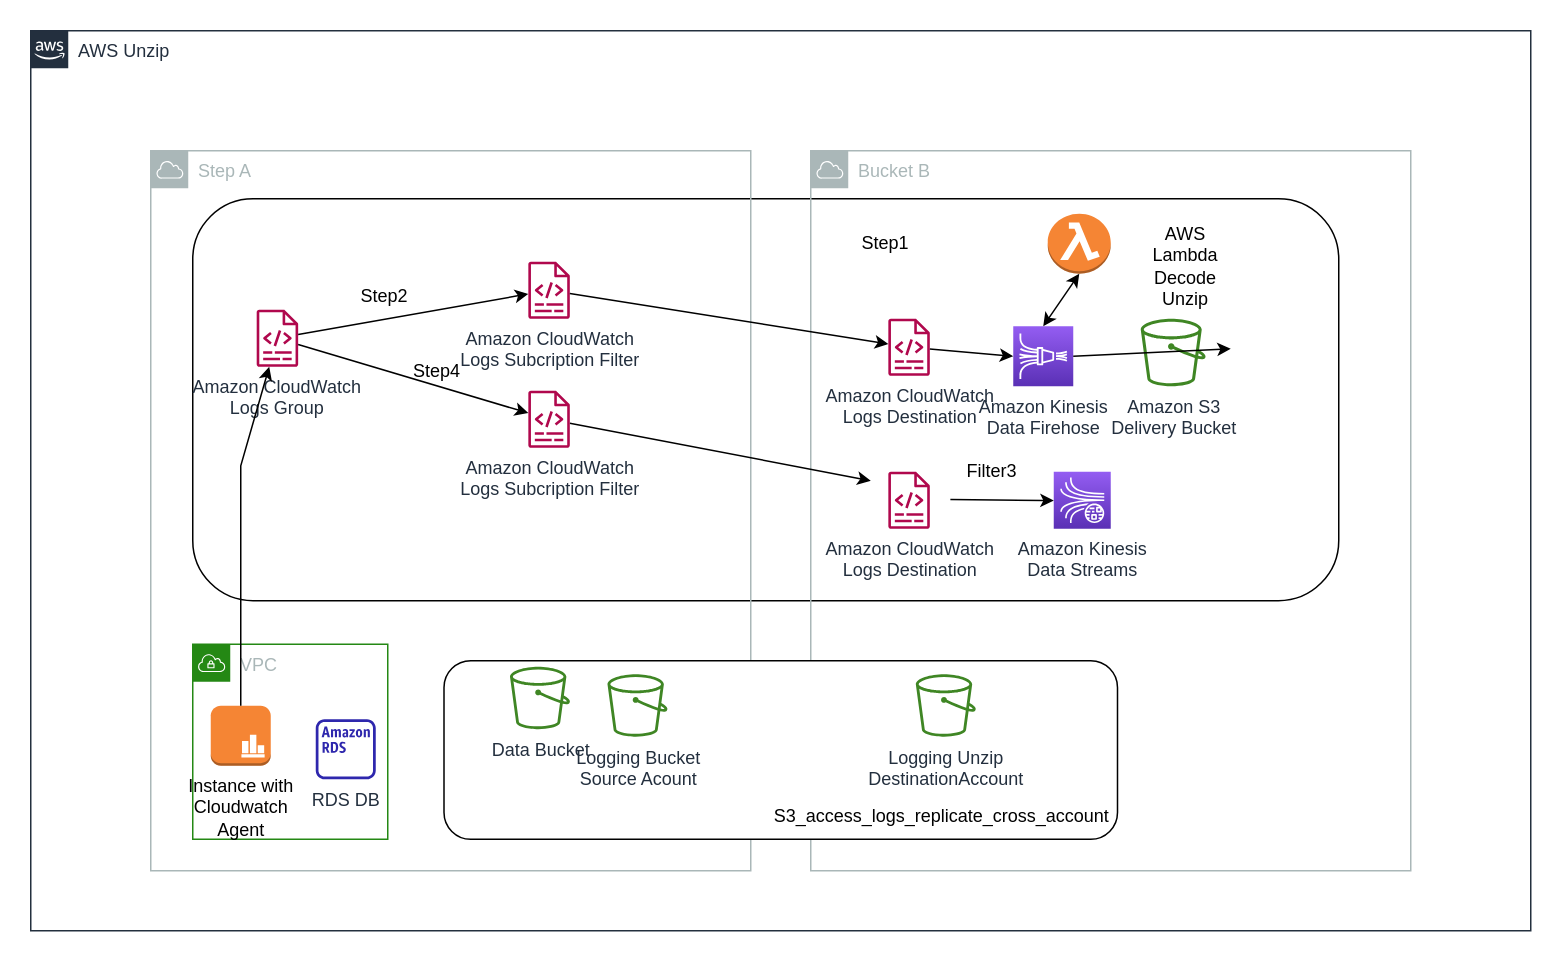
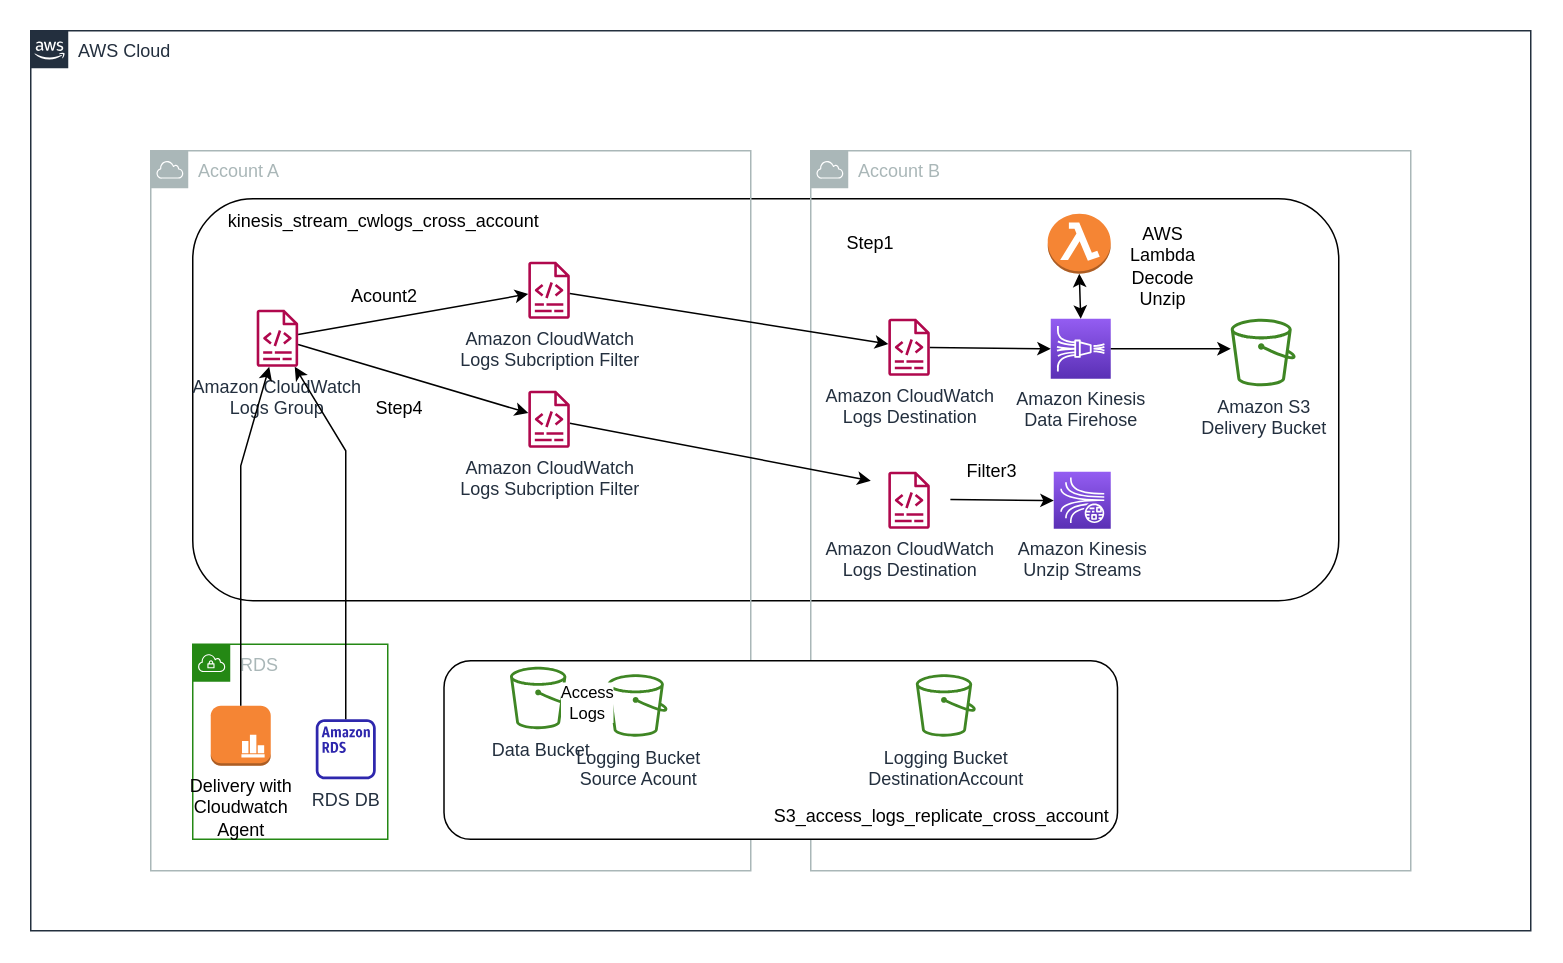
- <mxCell id="2" value="AWS Unzip" style="points=[[0,0],[0.25,0],[0.5,0],[0.75,0],[1,0],[1,0.25],[1,0.5],[1,0.75],[1,1],[0.75,1],[0.5,1],[0.25,1],[0,1],[0,0.75],[0,0.5],[0,0.25]];outlineConnect=0;gradientColor=none;html=1;whiteSpace=wrap;fontSize=12;fontStyle=0;container=1;pointerEvents=0;collapsible=0;recursiveResize=0;shape=mxgraph.aws4.group;grIcon=mxgraph.aws4.group_aws_cloud_alt;strokeColor=#232F3E;fillColor=none;verticalAlign=top;align=left;spacingLeft=30;fontColor=#232F3E;dashed=0;" parent="1" vertex="1"><mxGeometry x="20" y="20" width="1000" height="600" as="geometry" /></mxCell>
+ <mxCell id="2" value="AWS Cloud" style="points=[[0,0],[0.25,0],[0.5,0],[0.75,0],[1,0],[1,0.25],[1,0.5],[1,0.75],[1,1],[0.75,1],[0.5,1],[0.25,1],[0,1],[0,0.75],[0,0.5],[0,0.25]];outlineConnect=0;gradientColor=none;html=1;whiteSpace=wrap;fontSize=12;fontStyle=0;container=1;pointerEvents=0;collapsible=0;recursiveResize=0;shape=mxgraph.aws4.group;grIcon=mxgraph.aws4.group_aws_cloud_alt;strokeColor=#232F3E;fillColor=none;verticalAlign=top;align=left;spacingLeft=30;fontColor=#232F3E;dashed=0;" parent="1" vertex="1"><mxGeometry x="20" y="20" width="1000" height="600" as="geometry" /></mxCell>
- <mxCell id="6" value="Step A" style="sketch=0;outlineConnect=0;gradientColor=none;html=1;whiteSpace=wrap;fontSize=12;fontStyle=0;shape=mxgraph.aws4.group;grIcon=mxgraph.aws4.group_aws_cloud;strokeColor=#AAB7B8;fillColor=none;verticalAlign=top;align=left;spacingLeft=30;fontColor=#AAB7B8;dashed=0;" parent="2" vertex="1"><mxGeometry x="80" y="80" width="400" height="480" as="geometry" /></mxCell>
+ <mxCell id="6" value="Account A" style="sketch=0;outlineConnect=0;gradientColor=none;html=1;whiteSpace=wrap;fontSize=12;fontStyle=0;shape=mxgraph.aws4.group;grIcon=mxgraph.aws4.group_aws_cloud;strokeColor=#AAB7B8;fillColor=none;verticalAlign=top;align=left;spacingLeft=30;fontColor=#AAB7B8;dashed=0;" parent="2" vertex="1"><mxGeometry x="80" y="80" width="400" height="480" as="geometry" /></mxCell>
- <mxCell id="5" value="Bucket B" style="sketch=0;outlineConnect=0;gradientColor=none;html=1;whiteSpace=wrap;fontSize=12;fontStyle=0;shape=mxgraph.aws4.group;grIcon=mxgraph.aws4.group_aws_cloud;strokeColor=#AAB7B8;fillColor=none;verticalAlign=top;align=left;spacingLeft=30;fontColor=#AAB7B8;dashed=0;" parent="2" vertex="1"><mxGeometry x="520" y="80" width="400" height="480" as="geometry" /></mxCell>
+ <mxCell id="5" value="Account B" style="sketch=0;outlineConnect=0;gradientColor=none;html=1;whiteSpace=wrap;fontSize=12;fontStyle=0;shape=mxgraph.aws4.group;grIcon=mxgraph.aws4.group_aws_cloud;strokeColor=#AAB7B8;fillColor=none;verticalAlign=top;align=left;spacingLeft=30;fontColor=#AAB7B8;dashed=0;" parent="2" vertex="1"><mxGeometry x="520" y="80" width="400" height="480" as="geometry" /></mxCell>
+ <mxCell id="20" value="kinesis_stream_cwlogs_cross_account" style="text;html=1;strokeColor=none;fillColor=none;align=center;verticalAlign=middle;whiteSpace=wrap;rounded=0;" parent="2" vertex="1"><mxGeometry x="151" y="112" width="169" height="30" as="geometry" /></mxCell>
- <mxCell id="38" value="Step1" style="text;html=1;strokeColor=none;fillColor=none;align=center;verticalAlign=middle;whiteSpace=wrap;rounded=0;" vertex="1" parent="2"><mxGeometry x="540" y="127" width="60" height="30" as="geometry" /></mxCell>
+ <mxCell id="38" value="Step1" style="text;html=1;strokeColor=none;fillColor=none;align=center;verticalAlign=middle;whiteSpace=wrap;rounded=0;" vertex="1" parent="2"><mxGeometry x="530" y="127" width="60" height="30" as="geometry" /></mxCell>
- <mxCell id="13" value="AWS Lambda&lt;br&gt;Decode&lt;br&gt;Unzip" style="text;html=1;strokeColor=none;fillColor=none;align=center;verticalAlign=middle;whiteSpace=wrap;rounded=0;" parent="2" vertex="1"><mxGeometry x="739.5" y="142" width="60" height="30" as="geometry" /></mxCell>
+ <mxCell id="13" value="AWS Lambda&lt;br&gt;Decode&lt;br&gt;Unzip" style="text;html=1;strokeColor=none;fillColor=none;align=center;verticalAlign=middle;whiteSpace=wrap;rounded=0;" parent="2" vertex="1"><mxGeometry x="724.5" y="142" width="60" height="30" as="geometry" /></mxCell>
- <mxCell id="39" value="Step2" style="text;html=1;strokeColor=none;fillColor=none;align=center;verticalAlign=middle;whiteSpace=wrap;rounded=0;" vertex="1" parent="2"><mxGeometry x="205.5" y="162" width="60" height="30" as="geometry" /></mxCell>
+ <mxCell id="39" value="Acount2" style="text;html=1;strokeColor=none;fillColor=none;align=center;verticalAlign=middle;whiteSpace=wrap;rounded=0;" vertex="1" parent="2"><mxGeometry x="205.5" y="162" width="60" height="30" as="geometry" /></mxCell>
- <mxCell id="14" value="Amazon S3&lt;br&gt;Delivery Bucket" style="sketch=0;outlineConnect=0;fontColor=#232F3E;gradientColor=none;fillColor=#3F8624;strokeColor=none;dashed=0;verticalLabelPosition=bottom;verticalAlign=top;align=center;html=1;fontSize=12;fontStyle=0;aspect=fixed;pointerEvents=1;shape=mxgraph.aws4.bucket;" parent="2" vertex="1"><mxGeometry x="740" y="192" width="43.27" height="45" as="geometry" /></mxCell>
+ <mxCell id="14" value="Amazon S3&lt;br&gt;Delivery Bucket" style="sketch=0;outlineConnect=0;fontColor=#232F3E;gradientColor=none;fillColor=#3F8624;strokeColor=none;dashed=0;verticalLabelPosition=bottom;verticalAlign=top;align=center;html=1;fontSize=12;fontStyle=0;aspect=fixed;pointerEvents=1;shape=mxgraph.aws4.bucket;" parent="2" vertex="1"><mxGeometry x="800" y="192" width="43.27" height="45" as="geometry" /></mxCell>
- <mxCell id="9" value="Amazon Kinesis&lt;br&gt;Data Firehose" style="sketch=0;points=[[0,0,0],[0.25,0,0],[0.5,0,0],[0.75,0,0],[1,0,0],[0,1,0],[0.25,1,0],[0.5,1,0],[0.75,1,0],[1,1,0],[0,0.25,0],[0,0.5,0],[0,0.75,0],[1,0.25,0],[1,0.5,0],[1,0.75,0]];outlineConnect=0;fontColor=#232F3E;gradientColor=#945DF2;gradientDirection=north;fillColor=#5A30B5;strokeColor=#ffffff;dashed=0;verticalLabelPosition=bottom;verticalAlign=top;align=center;html=1;fontSize=12;fontStyle=0;aspect=fixed;shape=mxgraph.aws4.resourceIcon;resIcon=mxgraph.aws4.kinesis_data_firehose;" parent="2" vertex="1"><mxGeometry x="655" y="197" width="40" height="40" as="geometry" /></mxCell>
+ <mxCell id="9" value="Amazon Kinesis&lt;br&gt;Data Firehose" style="sketch=0;points=[[0,0,0],[0.25,0,0],[0.5,0,0],[0.75,0,0],[1,0,0],[0,1,0],[0.25,1,0],[0.5,1,0],[0.75,1,0],[1,1,0],[0,0.25,0],[0,0.5,0],[0,0.75,0],[1,0.25,0],[1,0.5,0],[1,0.75,0]];outlineConnect=0;fontColor=#232F3E;gradientColor=#945DF2;gradientDirection=north;fillColor=#5A30B5;strokeColor=#ffffff;dashed=0;verticalLabelPosition=bottom;verticalAlign=top;align=center;html=1;fontSize=12;fontStyle=0;aspect=fixed;shape=mxgraph.aws4.resourceIcon;resIcon=mxgraph.aws4.kinesis_data_firehose;" parent="2" vertex="1"><mxGeometry x="680" y="192" width="40" height="40" as="geometry" /></mxCell>
- <mxCell id="41" value="Step4" style="text;html=1;strokeColor=none;fillColor=none;align=center;verticalAlign=middle;whiteSpace=wrap;rounded=0;" vertex="1" parent="2"><mxGeometry x="240.5" y="212" width="60" height="30" as="geometry" /></mxCell>
+ <mxCell id="41" value="Step4" style="text;html=1;strokeColor=none;fillColor=none;align=center;verticalAlign=middle;whiteSpace=wrap;rounded=0;" vertex="1" parent="2"><mxGeometry x="215.5" y="237" width="60" height="30" as="geometry" /></mxCell>
+ <mxCell id="30" value="" style="endArrow=classic;html=1;rounded=0;" parent="2" source="28" target="18" edge="1"><mxGeometry width="50" height="50" relative="1" as="geometry"><mxPoint x="10" y="380" as="sourcePoint" /><mxPoint x="60" y="330" as="targetPoint" /><Array as="points"><mxPoint x="210" y="280" /></Array></mxGeometry></mxCell>
- <mxCell id="33" value="Amazon Kinesis&lt;br&gt;Data Streams" style="sketch=0;points=[[0,0,0],[0.25,0,0],[0.5,0,0],[0.75,0,0],[1,0,0],[0,1,0],[0.25,1,0],[0.5,1,0],[0.75,1,0],[1,1,0],[0,0.25,0],[0,0.5,0],[0,0.75,0],[1,0.25,0],[1,0.5,0],[1,0.75,0]];outlineConnect=0;fontColor=#232F3E;gradientColor=#945DF2;gradientDirection=north;fillColor=#5A30B5;strokeColor=#ffffff;dashed=0;verticalLabelPosition=bottom;verticalAlign=top;align=center;html=1;fontSize=12;fontStyle=0;aspect=fixed;shape=mxgraph.aws4.resourceIcon;resIcon=mxgraph.aws4.kinesis_data_streams;" vertex="1" parent="2"><mxGeometry x="682" y="294" width="38" height="38" as="geometry" /></mxCell>
+ <mxCell id="33" value="Amazon Kinesis&lt;br&gt;Unzip Streams" style="sketch=0;points=[[0,0,0],[0.25,0,0],[0.5,0,0],[0.75,0,0],[1,0,0],[0,1,0],[0.25,1,0],[0.5,1,0],[0.75,1,0],[1,1,0],[0,0.25,0],[0,0.5,0],[0,0.75,0],[1,0.25,0],[1,0.5,0],[1,0.75,0]];outlineConnect=0;fontColor=#232F3E;gradientColor=#945DF2;gradientDirection=north;fillColor=#5A30B5;strokeColor=#ffffff;dashed=0;verticalLabelPosition=bottom;verticalAlign=top;align=center;html=1;fontSize=12;fontStyle=0;aspect=fixed;shape=mxgraph.aws4.resourceIcon;resIcon=mxgraph.aws4.kinesis_data_streams;" vertex="1" parent="2"><mxGeometry x="682" y="294" width="38" height="38" as="geometry" /></mxCell>
- <mxCell id="27" value="VPC" style="points=[[0,0],[0.25,0],[0.5,0],[0.75,0],[1,0],[1,0.25],[1,0.5],[1,0.75],[1,1],[0.75,1],[0.5,1],[0.25,1],[0,1],[0,0.75],[0,0.5],[0,0.25]];outlineConnect=0;gradientColor=none;html=1;whiteSpace=wrap;fontSize=12;fontStyle=0;container=1;pointerEvents=0;collapsible=0;recursiveResize=0;shape=mxgraph.aws4.group;grIcon=mxgraph.aws4.group_vpc;strokeColor=#248814;fillColor=none;verticalAlign=top;align=left;spacingLeft=30;fontColor=#AAB7B8;dashed=0;" parent="2" vertex="1"><mxGeometry x="108" y="409" width="130" height="130" as="geometry" /></mxCell>
+ <mxCell id="27" value="RDS" style="points=[[0,0],[0.25,0],[0.5,0],[0.75,0],[1,0],[1,0.25],[1,0.5],[1,0.75],[1,1],[0.75,1],[0.5,1],[0.25,1],[0,1],[0,0.75],[0,0.5],[0,0.25]];outlineConnect=0;gradientColor=none;html=1;whiteSpace=wrap;fontSize=12;fontStyle=0;container=1;pointerEvents=0;collapsible=0;recursiveResize=0;shape=mxgraph.aws4.group;grIcon=mxgraph.aws4.group_vpc;strokeColor=#248814;fillColor=none;verticalAlign=top;align=left;spacingLeft=30;fontColor=#AAB7B8;dashed=0;" parent="2" vertex="1"><mxGeometry x="108" y="409" width="130" height="130" as="geometry" /></mxCell>
+ <mxCell id="23" value="" style="endArrow=classic;html=1;rounded=0;" parent="2" source="21" target="22" edge="1"><mxGeometry width="50" height="50" relative="1" as="geometry"><mxPoint x="194.5" y="509" as="sourcePoint" /><mxPoint x="244.5" y="459" as="targetPoint" /></mxGeometry></mxCell>
+ <mxCell id="24" value="Access&lt;br&gt;Logs" style="edgeLabel;html=1;align=center;verticalAlign=middle;resizable=0;points=[];" parent="23" vertex="1" connectable="0"><mxGeometry x="-0.089" relative="1" as="geometry"><mxPoint as="offset" /></mxGeometry></mxCell>
- <mxCell id="25" value="Logging Unzip&lt;br&gt;DestinationAccount" style="sketch=0;outlineConnect=0;fontColor=#232F3E;gradientColor=none;fillColor=#3F8624;strokeColor=none;dashed=0;verticalLabelPosition=bottom;verticalAlign=top;align=center;html=1;fontSize=12;fontStyle=0;aspect=fixed;pointerEvents=1;shape=mxgraph.aws4.bucket;" parent="2" vertex="1"><mxGeometry x="590.05" y="429" width="40" height="41.6" as="geometry" /></mxCell>
+ <mxCell id="25" value="Logging Bucket&lt;br&gt;DestinationAccount" style="sketch=0;outlineConnect=0;fontColor=#232F3E;gradientColor=none;fillColor=#3F8624;strokeColor=none;dashed=0;verticalLabelPosition=bottom;verticalAlign=top;align=center;html=1;fontSize=12;fontStyle=0;aspect=fixed;pointerEvents=1;shape=mxgraph.aws4.bucket;" parent="2" vertex="1"><mxGeometry x="590.05" y="429" width="40" height="41.6" as="geometry" /></mxCell>
- <mxCell id="29" value="Instance with&lt;br&gt;Cloudwatch&lt;br&gt;Agent" style="outlineConnect=0;dashed=0;verticalLabelPosition=bottom;verticalAlign=top;align=center;html=1;shape=mxgraph.aws3.instance_with_cloudwatch;fillColor=#F58534;gradientColor=none;" parent="2" vertex="1"><mxGeometry x="120.0" y="450" width="40" height="40" as="geometry" /></mxCell>
+ <mxCell id="29" value="Delivery with&lt;br&gt;Cloudwatch&lt;br&gt;Agent" style="outlineConnect=0;dashed=0;verticalLabelPosition=bottom;verticalAlign=top;align=center;html=1;shape=mxgraph.aws3.instance_with_cloudwatch;fillColor=#F58534;gradientColor=none;" parent="2" vertex="1"><mxGeometry x="120.0" y="450" width="40" height="40" as="geometry" /></mxCell>
